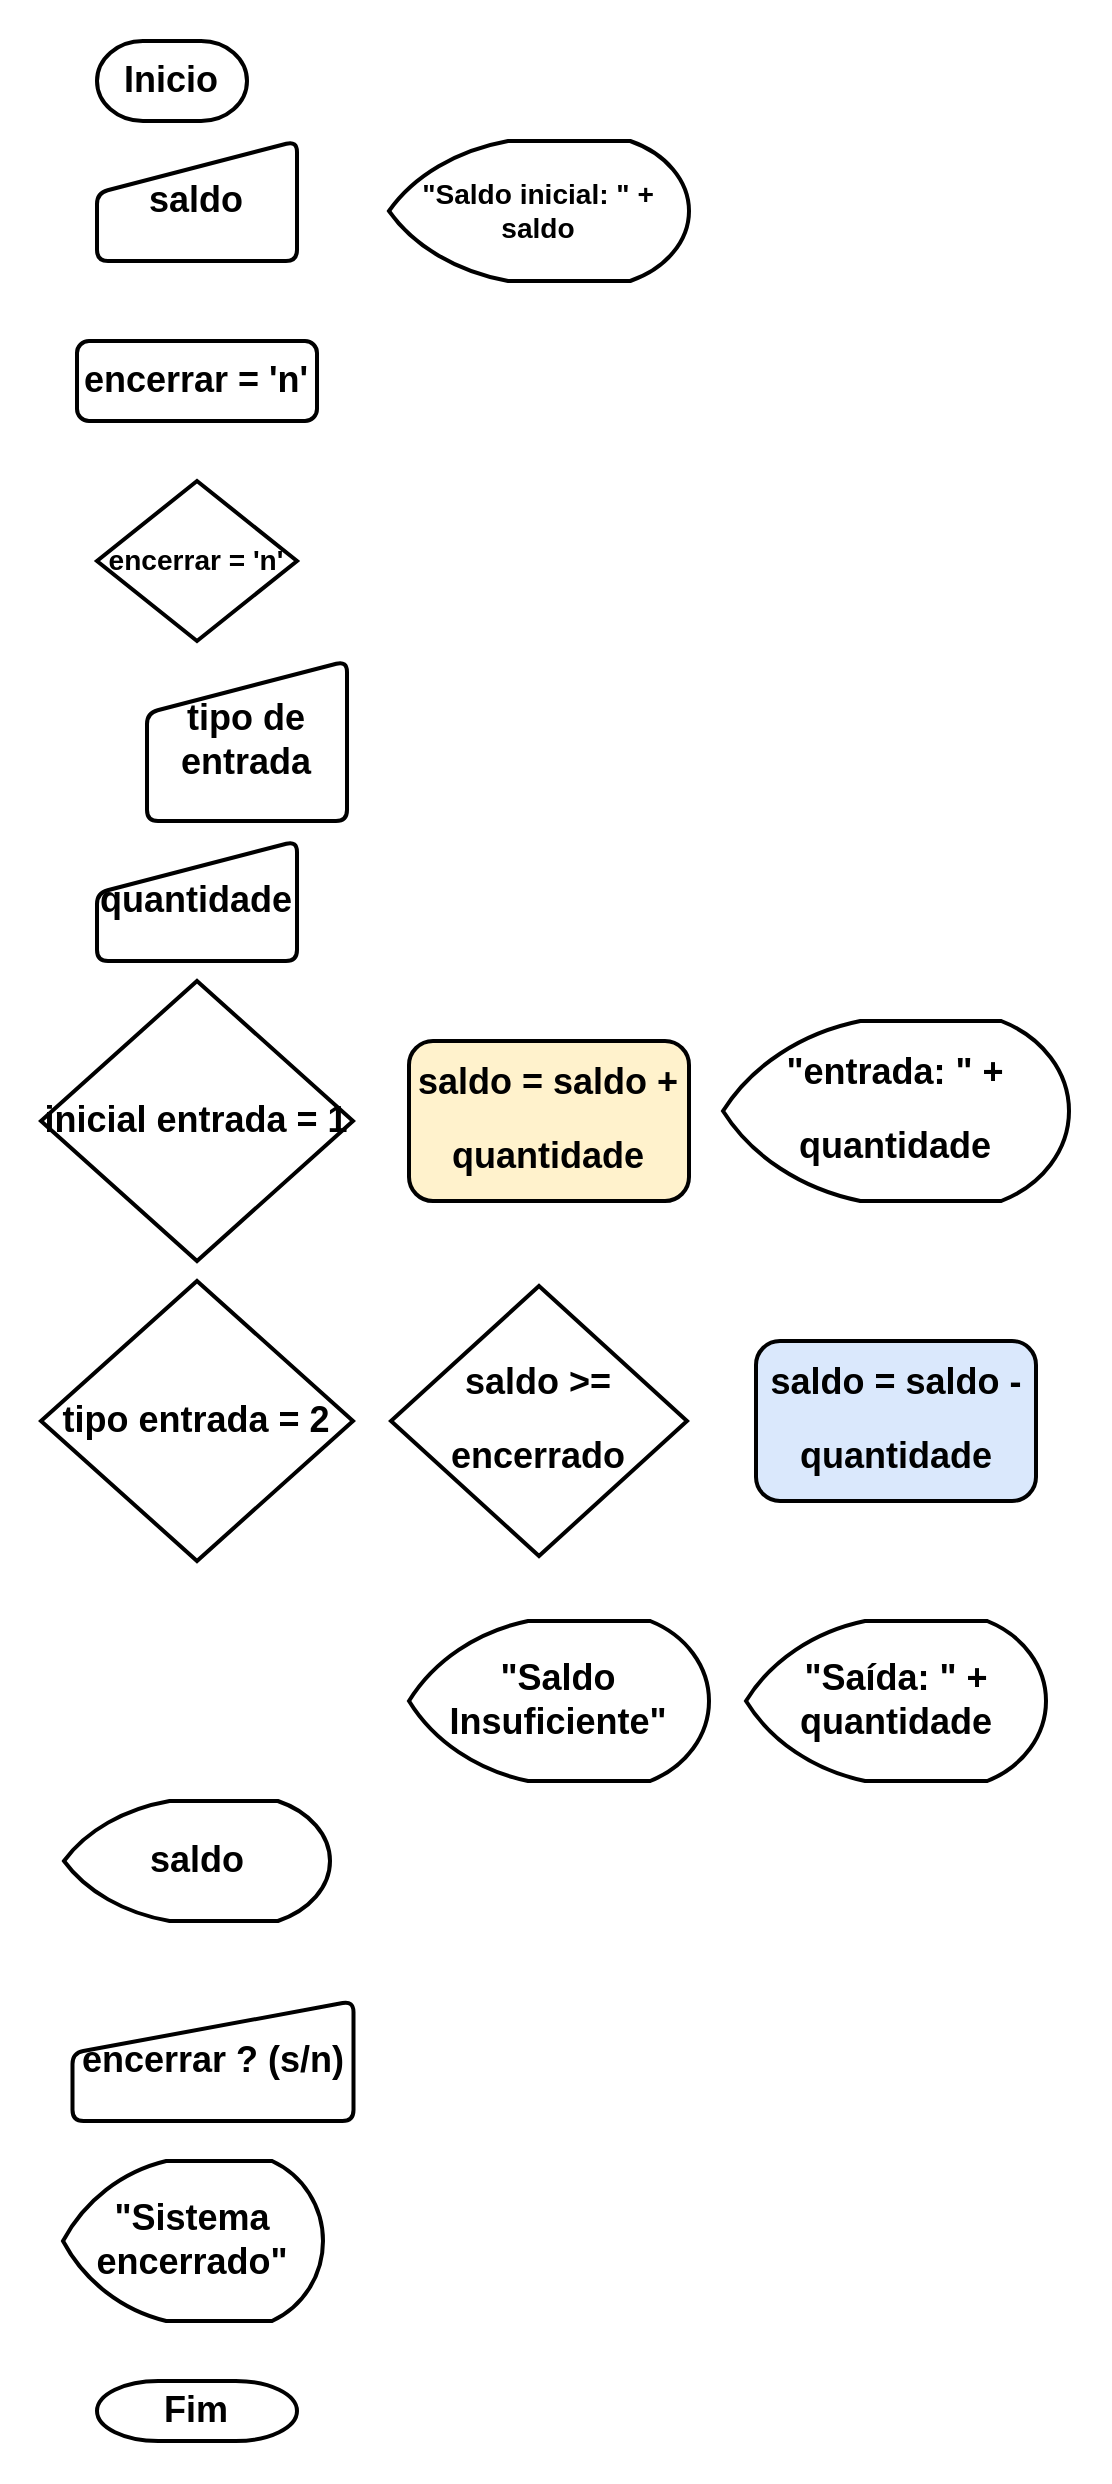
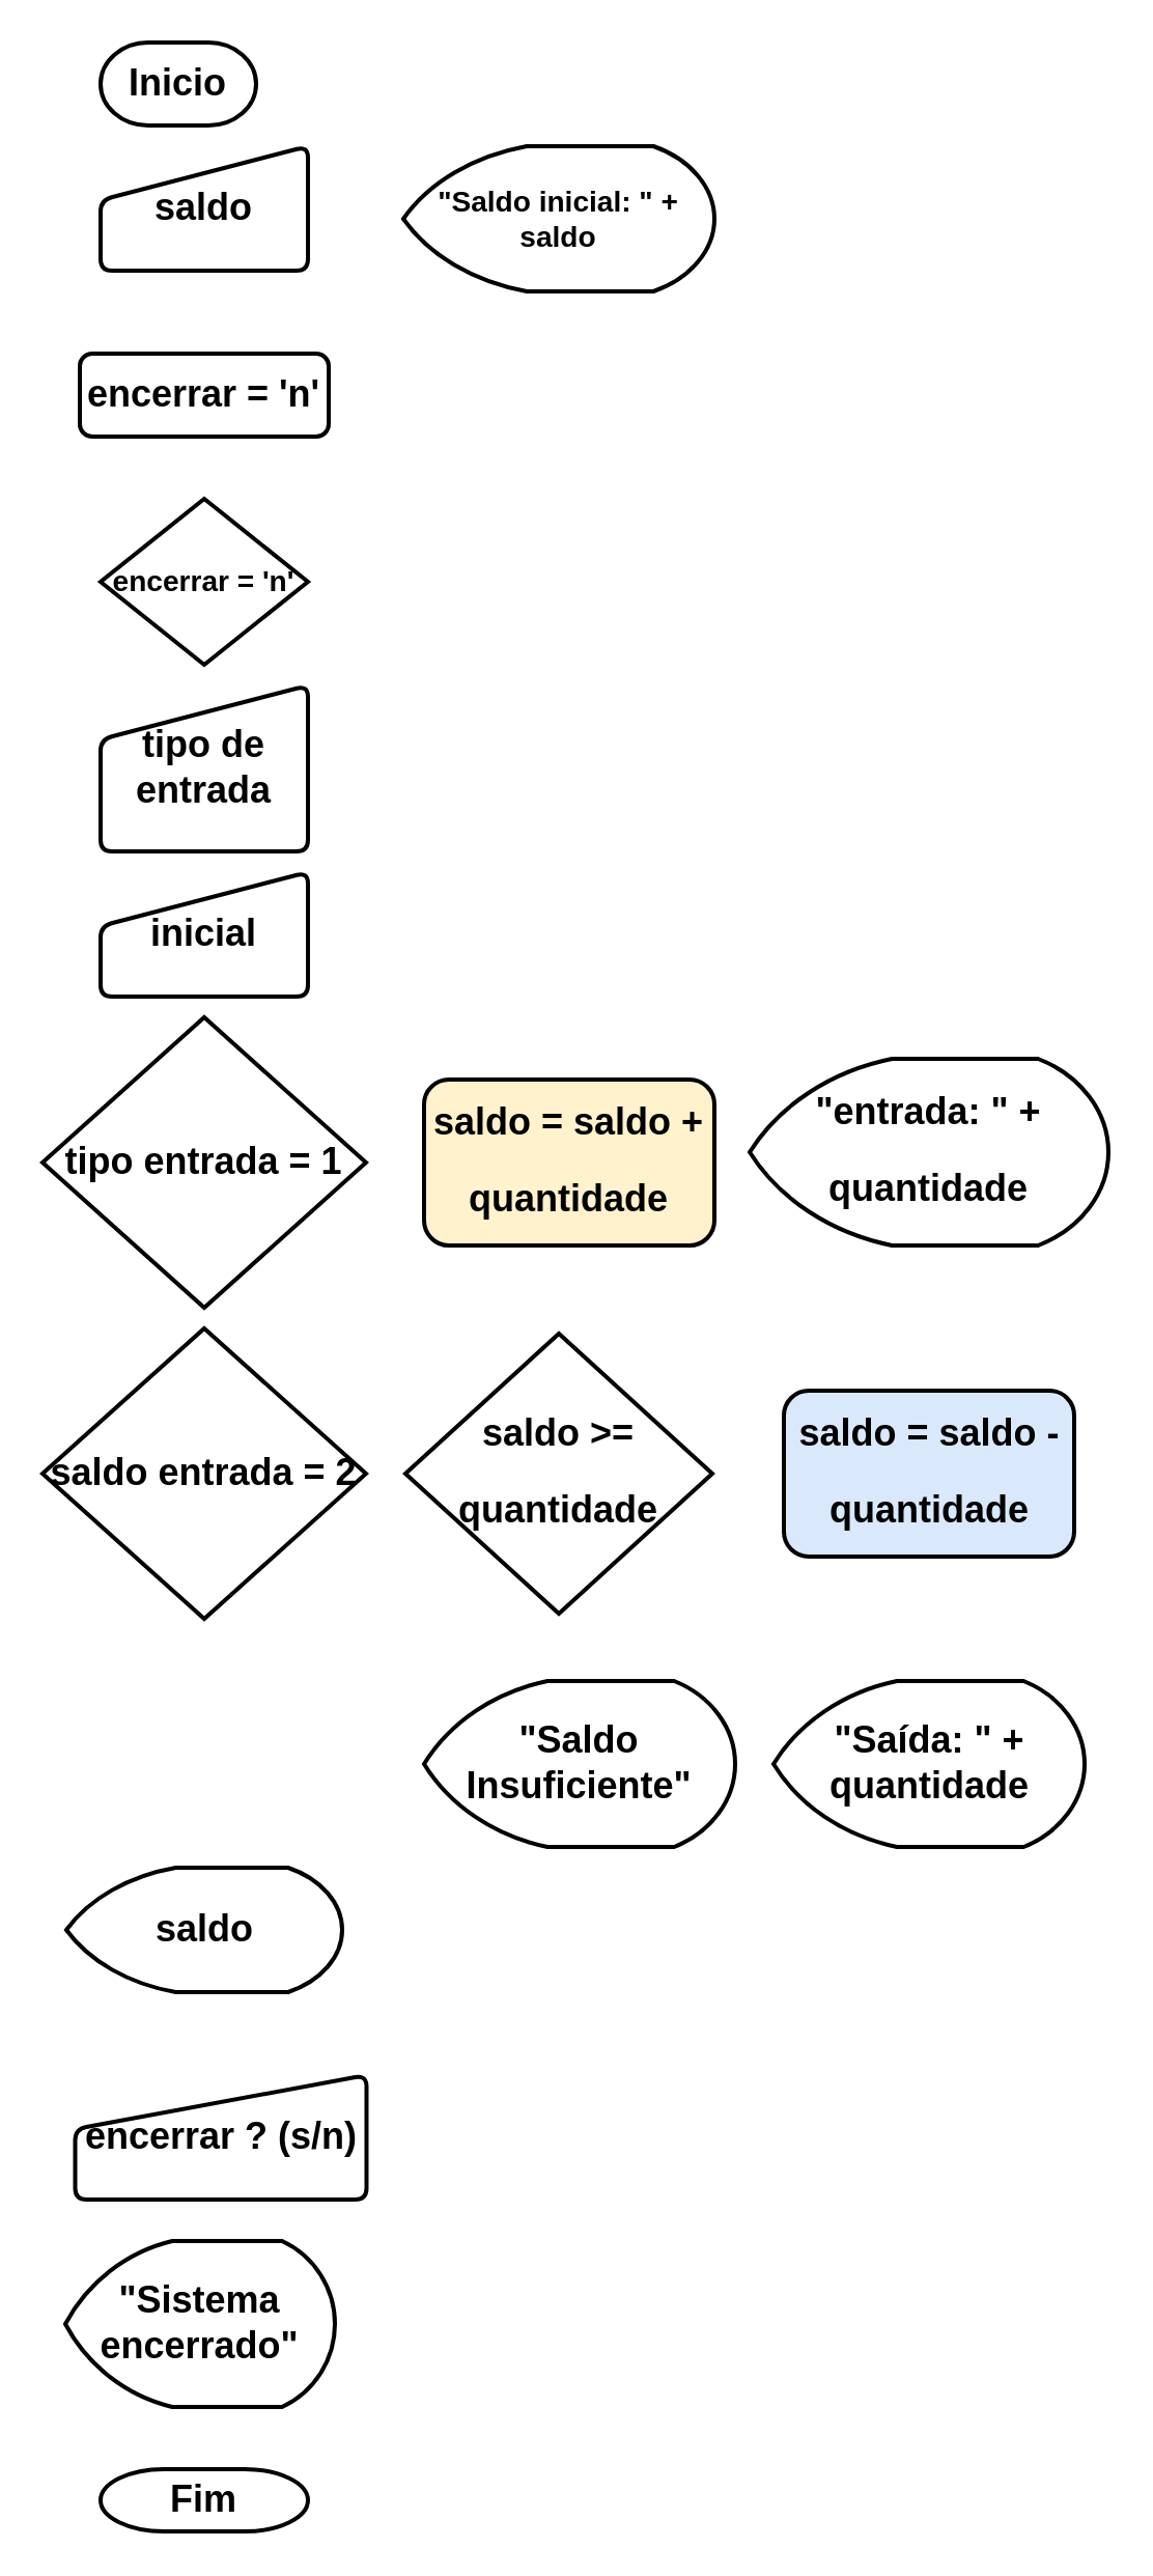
- <mxCell id="8" value="&lt;h2&gt;tipo de entrada&lt;/h2&gt;" style="html=1;strokeWidth=2;shape=manualInput;whiteSpace=wrap;rounded=1;size=26;arcSize=11;" vertex="1" parent="1"><mxGeometry x="73" y="330" width="100" height="80" as="geometry" /></mxCell>
+ <mxCell id="8" value="&lt;h2&gt;tipo de entrada&lt;/h2&gt;" style="html=1;strokeWidth=2;shape=manualInput;whiteSpace=wrap;rounded=1;size=26;arcSize=11;" vertex="1" parent="1"><mxGeometry x="48" y="330" width="100" height="80" as="geometry" /></mxCell>
- <mxCell id="9" value="&lt;h2&gt;quantidade&lt;/h2&gt;" style="html=1;strokeWidth=2;shape=manualInput;whiteSpace=wrap;rounded=1;size=26;arcSize=11;" vertex="1" parent="1"><mxGeometry x="48" y="420" width="100" height="60" as="geometry" /></mxCell>
+ <mxCell id="9" value="&lt;h2&gt;inicial&lt;/h2&gt;" style="html=1;strokeWidth=2;shape=manualInput;whiteSpace=wrap;rounded=1;size=26;arcSize=11;" vertex="1" parent="1"><mxGeometry x="48" y="420" width="100" height="60" as="geometry" /></mxCell>
- <mxCell id="10" value="&lt;h2&gt;inicial entrada = 1&lt;/h2&gt;" style="strokeWidth=2;html=1;shape=mxgraph.flowchart.decision;whiteSpace=wrap;" vertex="1" parent="1"><mxGeometry x="20" y="490" width="156" height="140" as="geometry" /></mxCell>
+ <mxCell id="10" value="&lt;h2&gt;tipo entrada = 1&lt;/h2&gt;" style="strokeWidth=2;html=1;shape=mxgraph.flowchart.decision;whiteSpace=wrap;" vertex="1" parent="1"><mxGeometry x="20" y="490" width="156" height="140" as="geometry" /></mxCell>
- <mxCell id="18" value="&lt;h2&gt;tipo entrada = 2&lt;/h2&gt;" style="strokeWidth=2;html=1;shape=mxgraph.flowchart.decision;whiteSpace=wrap;" vertex="1" parent="1"><mxGeometry x="20" y="640" width="156" height="140" as="geometry" /></mxCell>
+ <mxCell id="18" value="&lt;h2&gt;saldo entrada = 2&lt;/h2&gt;" style="strokeWidth=2;html=1;shape=mxgraph.flowchart.decision;whiteSpace=wrap;" vertex="1" parent="1"><mxGeometry x="20" y="640" width="156" height="140" as="geometry" /></mxCell>
- <mxCell id="13" value="&lt;h2&gt;saldo &amp;gt;=&lt;/h2&gt;&lt;h2&gt;encerrado&lt;/h2&gt;" style="strokeWidth=2;html=1;shape=mxgraph.flowchart.decision;whiteSpace=wrap;" vertex="1" parent="1"><mxGeometry x="195" y="642.5" width="148" height="135" as="geometry" /></mxCell>
+ <mxCell id="13" value="&lt;h2&gt;saldo &amp;gt;=&lt;/h2&gt;&lt;h2&gt;quantidade&lt;/h2&gt;" style="strokeWidth=2;html=1;shape=mxgraph.flowchart.decision;whiteSpace=wrap;" vertex="1" parent="1"><mxGeometry x="195" y="642.5" width="148" height="135" as="geometry" /></mxCell>
